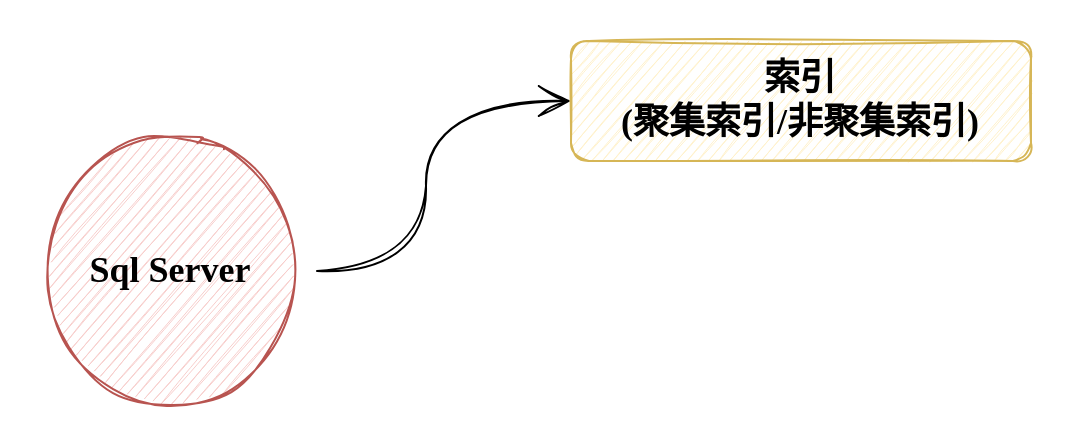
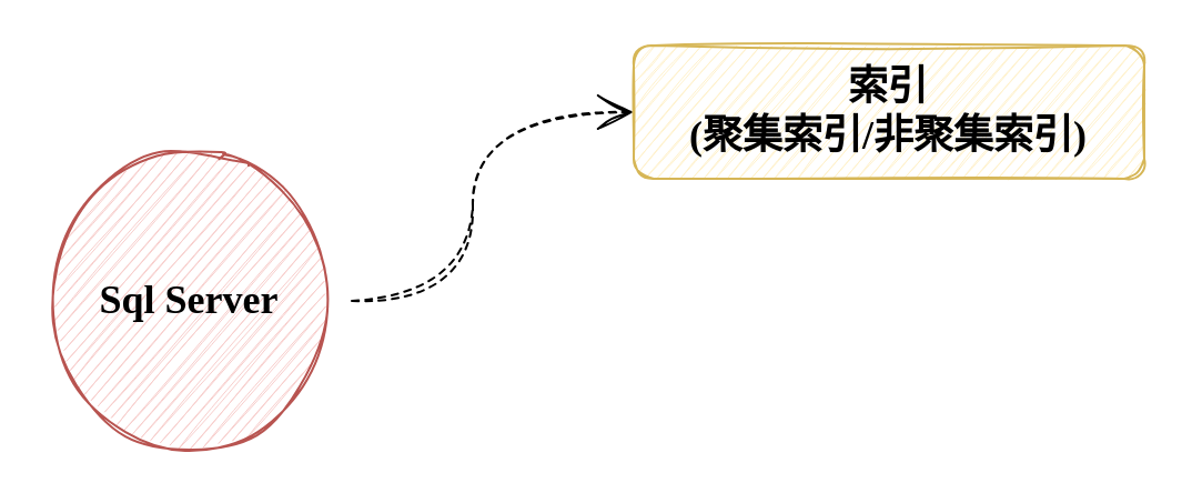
- <mxCell id="2" style="edgeStyle=orthogonalEdgeStyle;curved=1;rounded=0;sketch=1;hachureGap=4;orthogonalLoop=1;jettySize=auto;html=1;entryX=0;entryY=0.5;entryDx=0;entryDy=0;fontFamily=Comic Sans MS;fontSize=18;endArrow=open;startSize=14;endSize=14;sourcePerimeterSpacing=8;targetPerimeterSpacing=8;" edge="1" parent="1" source="3" target="4"><mxGeometry relative="1" as="geometry" /></mxCell>
+ <mxCell id="2" style="edgeStyle=orthogonalEdgeStyle;curved=1;rounded=0;sketch=1;hachureGap=4;orthogonalLoop=1;jettySize=auto;html=1;entryX=0;entryY=0.5;entryDx=0;entryDy=0;fontFamily=Comic Sans MS;fontSize=18;endArrow=open;startSize=14;endSize=14;sourcePerimeterSpacing=8;targetPerimeterSpacing=8;dashed=1;" edge="1" parent="1" source="3" target="4"><mxGeometry relative="1" as="geometry" /></mxCell>
